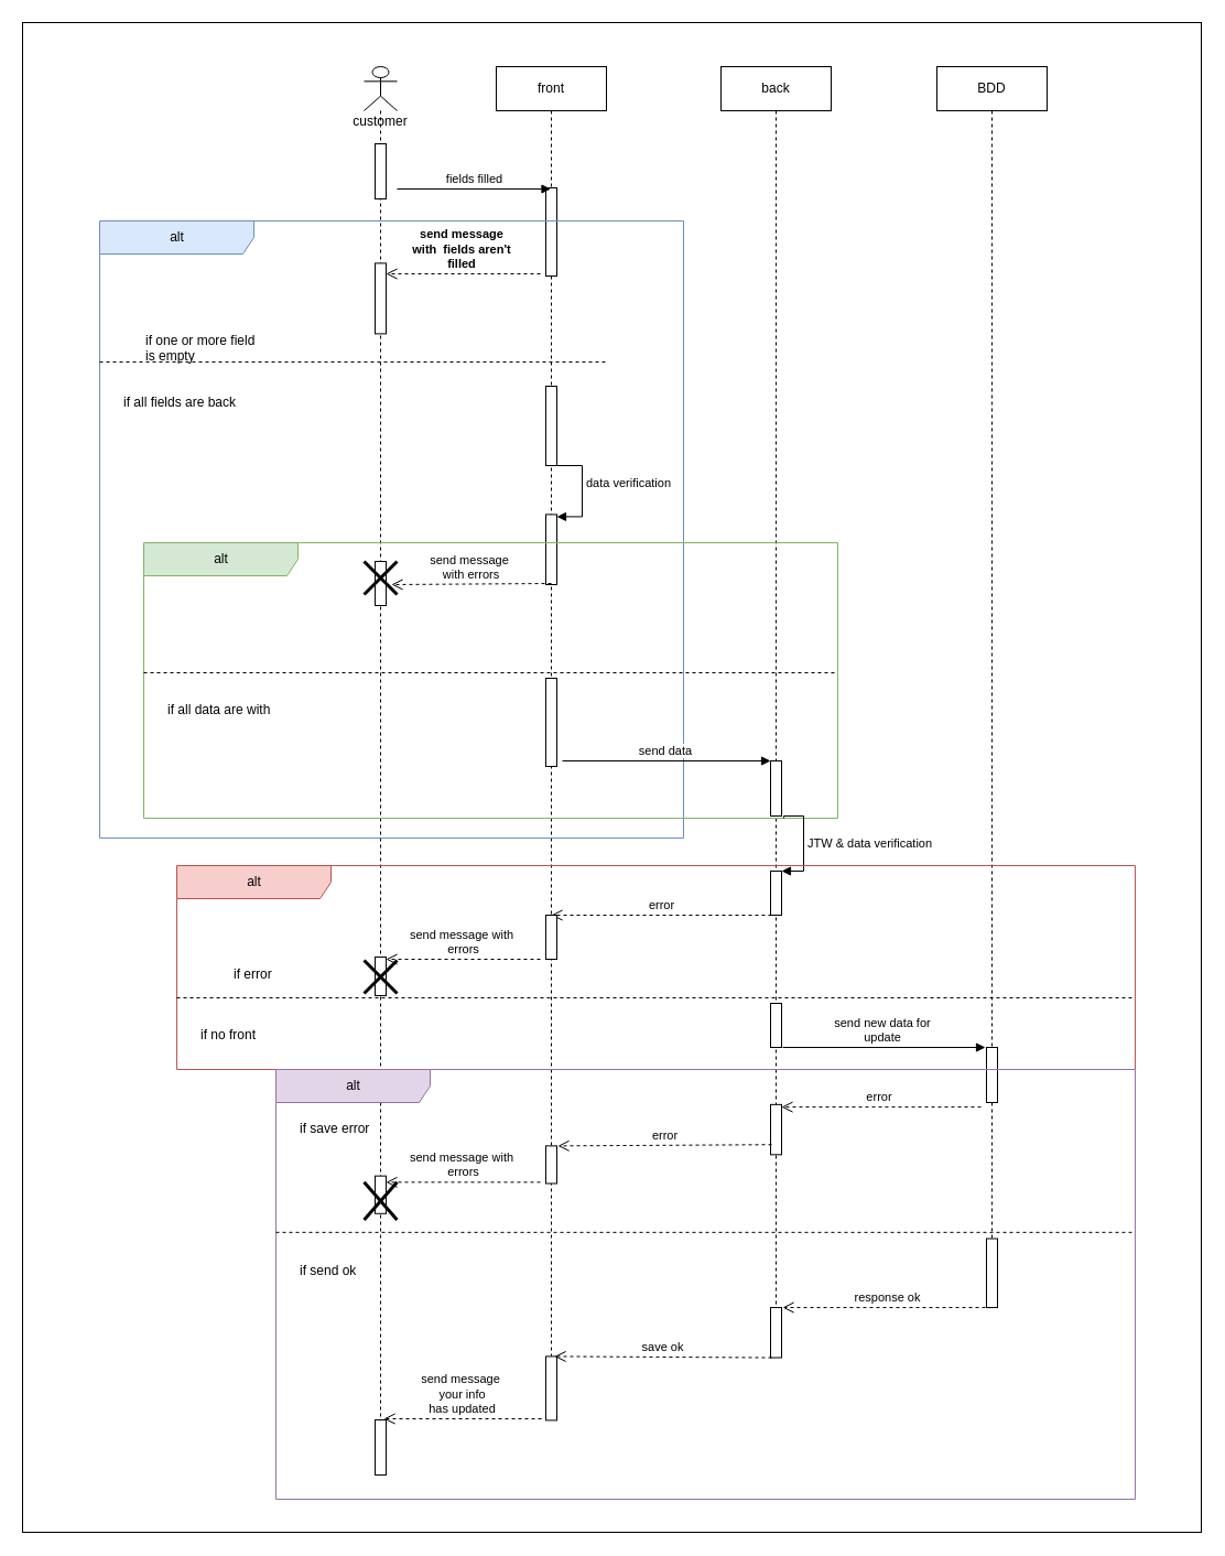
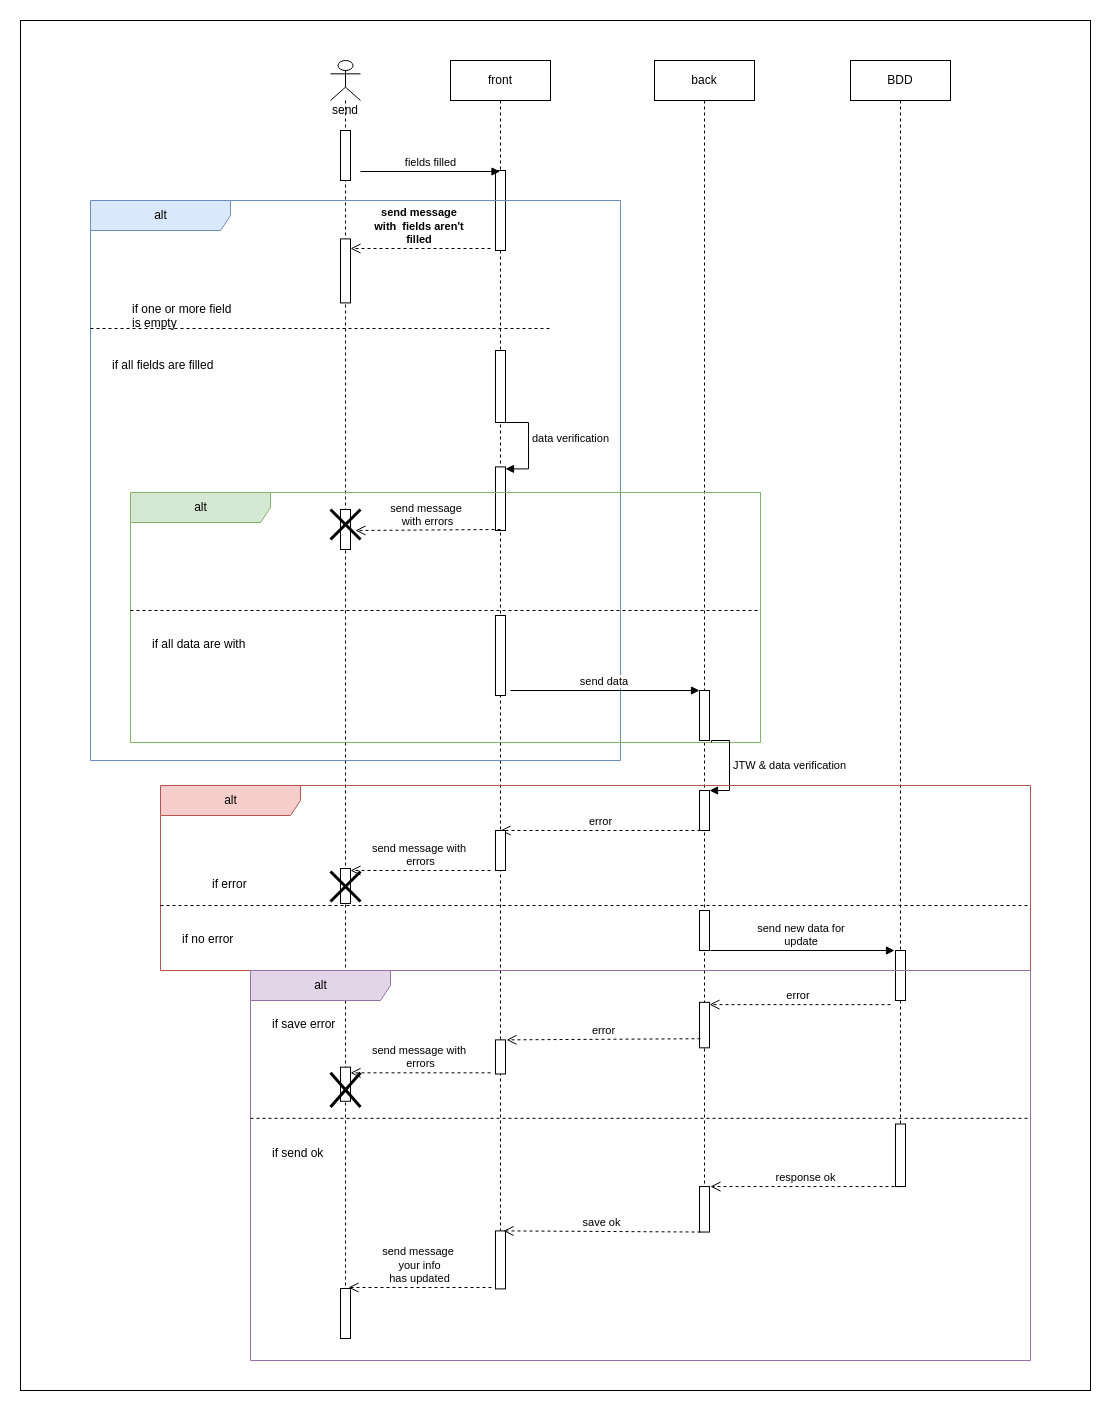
- <mxCell id="9" value="customer" style="shape=umlLifeline;participant=umlActor;perimeter=lifelinePerimeter;whiteSpace=wrap;html=1;container=1;collapsible=0;recursiveResize=0;verticalAlign=top;spacingTop=36;outlineConnect=0;" vertex="1" parent="1"><mxGeometry x="330" y="60" width="30" height="1240" as="geometry" /></mxCell>
+ <mxCell id="9" value="send" style="shape=umlLifeline;participant=umlActor;perimeter=lifelinePerimeter;whiteSpace=wrap;html=1;container=1;collapsible=0;recursiveResize=0;verticalAlign=top;spacingTop=36;outlineConnect=0;" vertex="1" parent="1"><mxGeometry x="330" y="60" width="30" height="1240" as="geometry" /></mxCell>
- <mxCell id="14" value="if all fields are back" style="line;strokeWidth=1;dashed=1;labelPosition=center;verticalLabelPosition=bottom;align=left;verticalAlign=top;spacingLeft=20;spacingTop=15;" vertex="1" parent="1"><mxGeometry x="90" y="320" width="460" height="16" as="geometry" /></mxCell>
+ <mxCell id="14" value="if all fields are filled" style="line;strokeWidth=1;dashed=1;labelPosition=center;verticalLabelPosition=bottom;align=left;verticalAlign=top;spacingLeft=20;spacingTop=15;" vertex="1" parent="1"><mxGeometry x="90" y="320" width="460" height="16" as="geometry" /></mxCell>
- <mxCell id="30" value="if no front" style="line;strokeWidth=1;dashed=1;labelPosition=center;verticalLabelPosition=bottom;align=left;verticalAlign=top;spacingLeft=20;spacingTop=15;" vertex="1" parent="1"><mxGeometry x="160" y="900" width="870" height="10" as="geometry" /></mxCell>
+ <mxCell id="30" value="if no error" style="line;strokeWidth=1;dashed=1;labelPosition=center;verticalLabelPosition=bottom;align=left;verticalAlign=top;spacingLeft=20;spacingTop=15;" vertex="1" parent="1"><mxGeometry x="160" y="900" width="870" height="10" as="geometry" /></mxCell>
